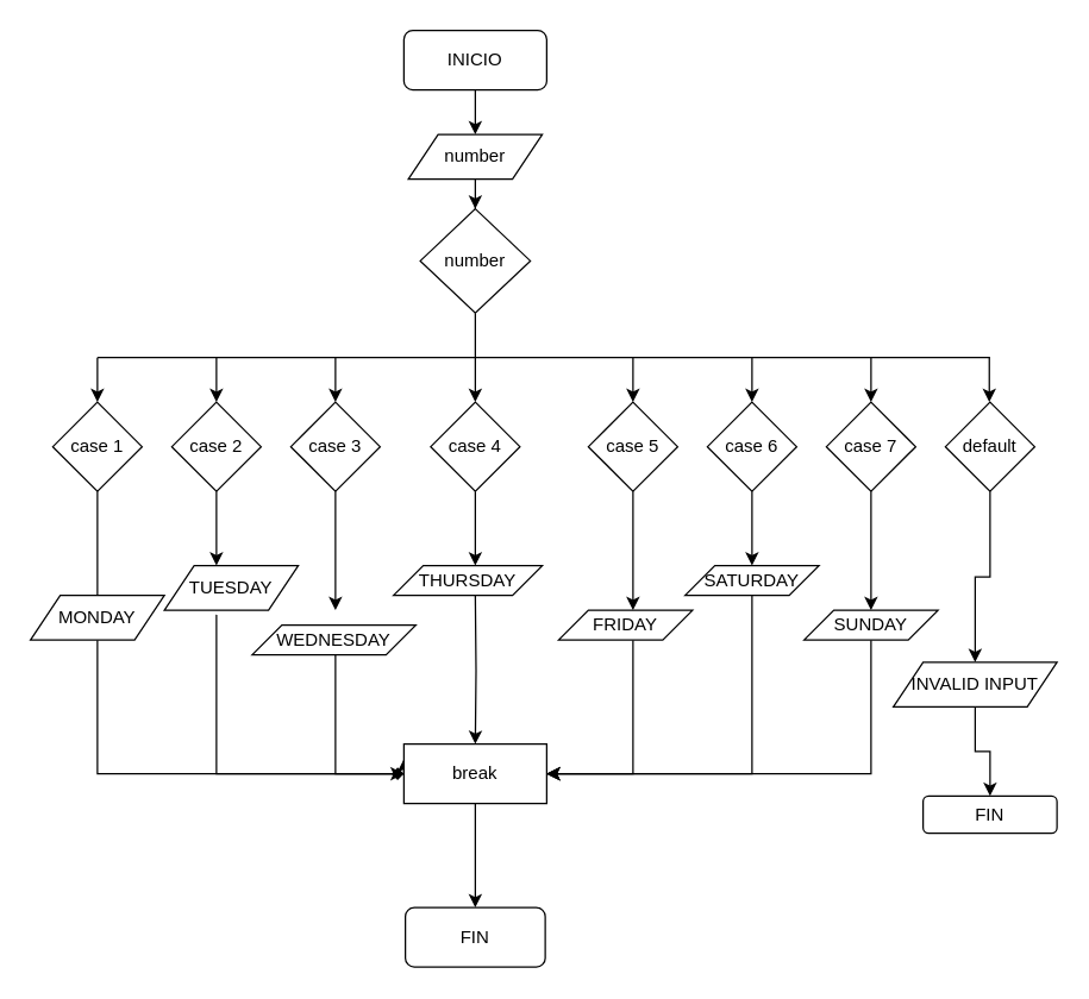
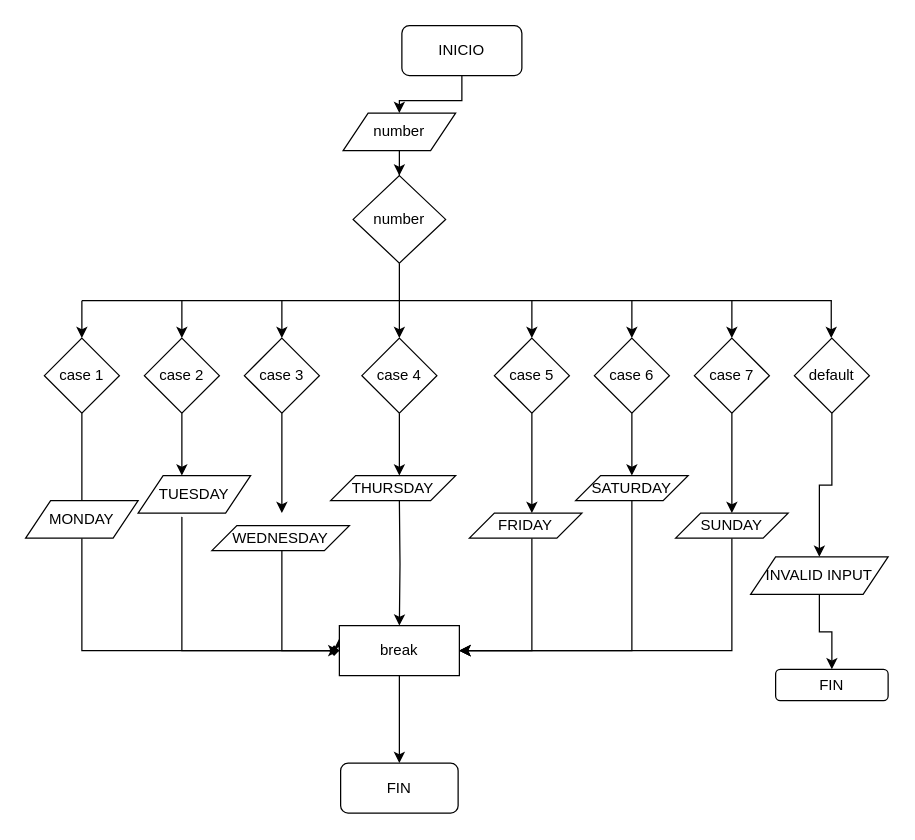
- <mxCell id="3" value="INICIO" style="rounded=1;whiteSpace=wrap;html=1;" parent="1" vertex="1"><mxGeometry x="271" y="20" width="96" height="40" as="geometry" /></mxCell>
+ <mxCell id="3" value="INICIO" style="rounded=1;whiteSpace=wrap;html=1;" parent="1" vertex="1"><mxGeometry x="321" y="20" width="96" height="40" as="geometry" /></mxCell>
